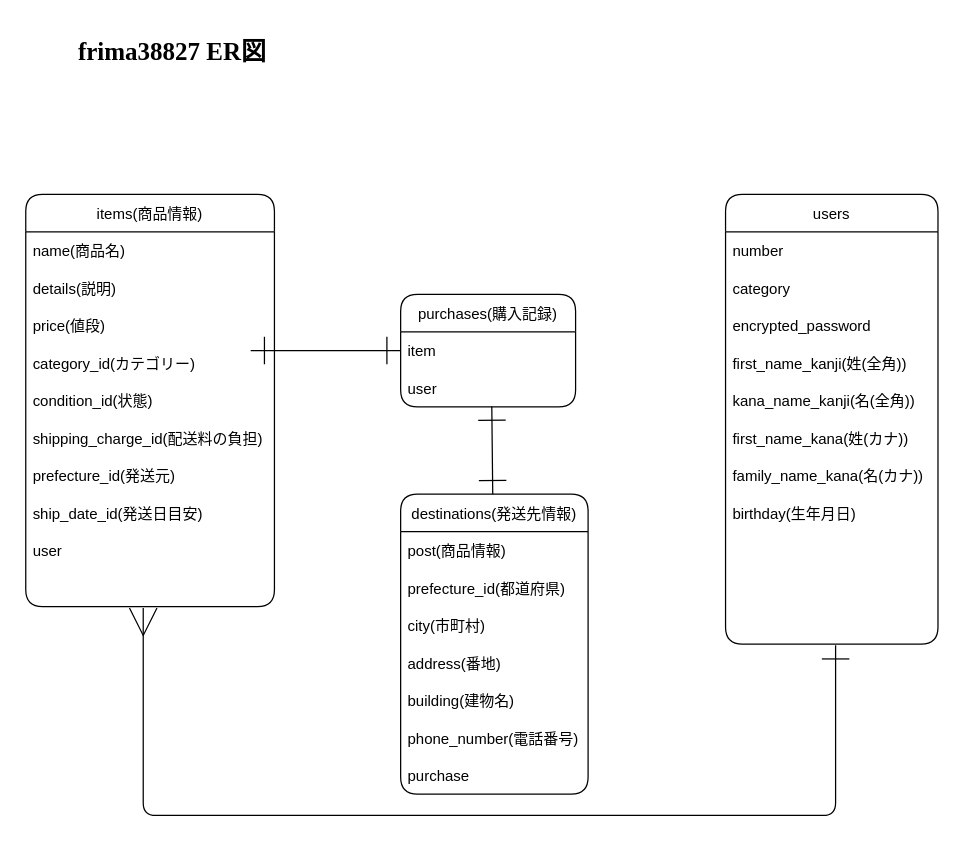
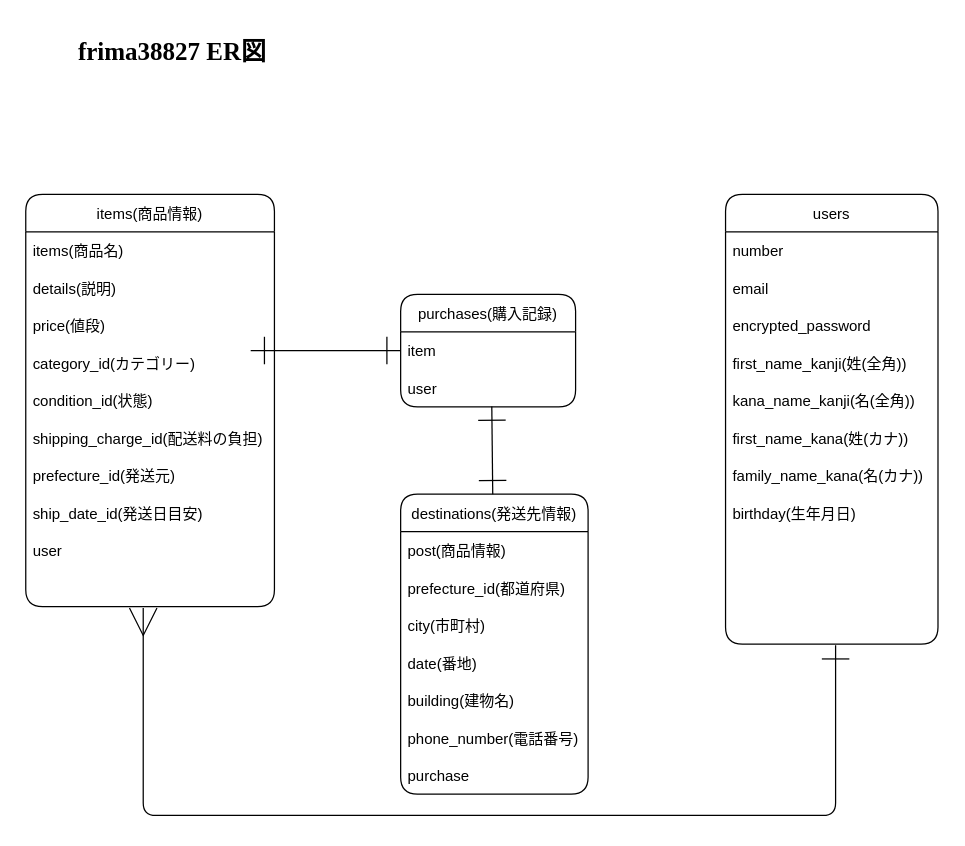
- <mxCell id="8" value="name(商品名)" style="text;strokeColor=none;fillColor=none;align=left;verticalAlign=middle;spacingLeft=4;spacingRight=4;overflow=hidden;points=[[0,0.5],[1,0.5]];portConstraint=eastwest;rotatable=0;rounded=1;fontColor=#000000;" parent="7" vertex="1"><mxGeometry y="30" width="199" height="30" as="geometry" /></mxCell>
+ <mxCell id="8" value="items(商品名)" style="text;strokeColor=none;fillColor=none;align=left;verticalAlign=middle;spacingLeft=4;spacingRight=4;overflow=hidden;points=[[0,0.5],[1,0.5]];portConstraint=eastwest;rotatable=0;rounded=1;fontColor=#000000;" parent="7" vertex="1"><mxGeometry y="30" width="199" height="30" as="geometry" /></mxCell>
- <mxCell id="20" value="category" style="text;strokeColor=none;fillColor=none;align=left;verticalAlign=middle;spacingLeft=4;spacingRight=4;overflow=hidden;points=[[0,0.5],[1,0.5]];portConstraint=eastwest;rotatable=0;rounded=1;fontColor=#000000;" parent="18" vertex="1"><mxGeometry y="60" width="170" height="30" as="geometry" /></mxCell>
+ <mxCell id="20" value="email" style="text;strokeColor=none;fillColor=none;align=left;verticalAlign=middle;spacingLeft=4;spacingRight=4;overflow=hidden;points=[[0,0.5],[1,0.5]];portConstraint=eastwest;rotatable=0;rounded=1;fontColor=#000000;" parent="18" vertex="1"><mxGeometry y="60" width="170" height="30" as="geometry" /></mxCell>
- <mxCell id="36" value="address(番地)" style="text;strokeColor=none;fillColor=none;align=left;verticalAlign=middle;spacingLeft=4;spacingRight=4;overflow=hidden;points=[[0,0.5],[1,0.5]];portConstraint=eastwest;rotatable=0;rounded=1;fontColor=#000000;" parent="32" vertex="1"><mxGeometry y="120" width="150" height="30" as="geometry" /></mxCell>
+ <mxCell id="36" value="date(番地)" style="text;strokeColor=none;fillColor=none;align=left;verticalAlign=middle;spacingLeft=4;spacingRight=4;overflow=hidden;points=[[0,0.5],[1,0.5]];portConstraint=eastwest;rotatable=0;rounded=1;fontColor=#000000;" parent="32" vertex="1"><mxGeometry y="120" width="150" height="30" as="geometry" /></mxCell>
